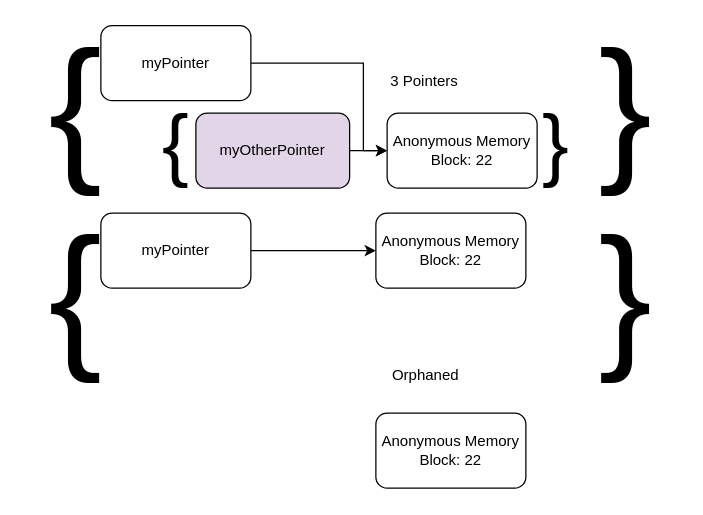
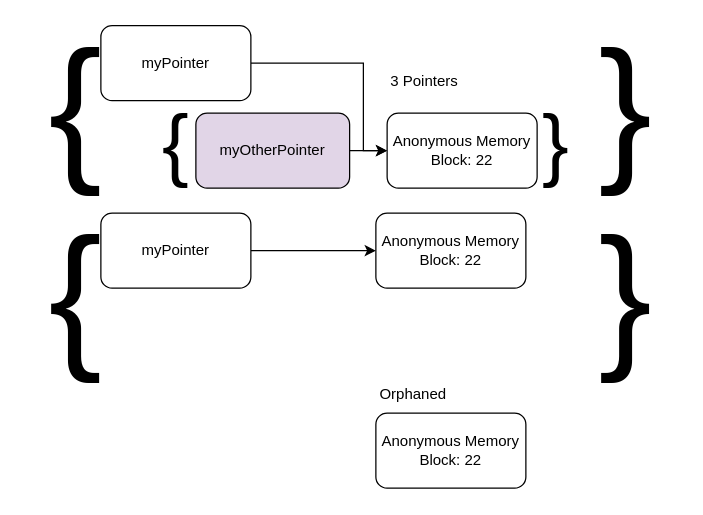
- <mxCell id="17" value="Orphaned" style="text;html=1;strokeColor=none;fillColor=none;align=center;verticalAlign=middle;whiteSpace=wrap;rounded=0;" vertex="1" parent="1"><mxGeometry x="310" y="285" width="60" height="30" as="geometry" /></mxCell>
+ <mxCell id="17" value="Orphaned" style="text;html=1;strokeColor=none;fillColor=none;align=center;verticalAlign=middle;whiteSpace=wrap;rounded=0;" vertex="1" parent="1"><mxGeometry x="300" y="300" width="60" height="30" as="geometry" /></mxCell>
